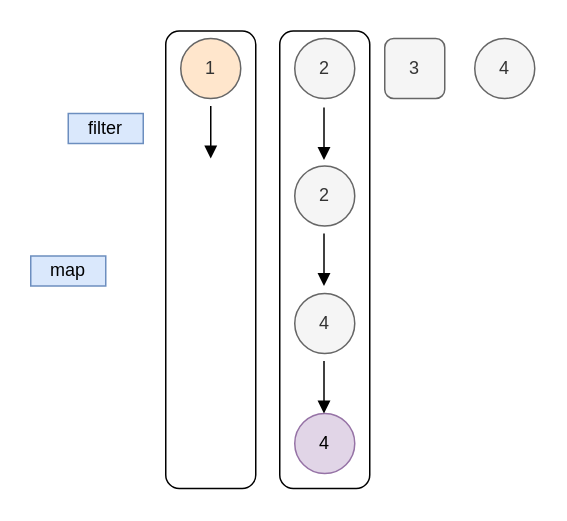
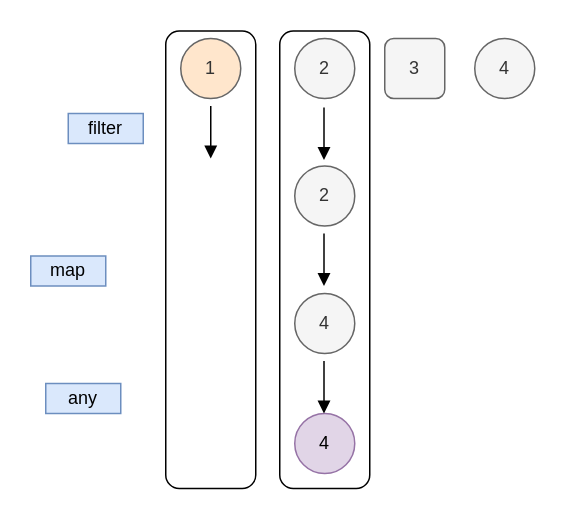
+ <mxCell id="17" value="any" style="text;html=1;align=center;verticalAlign=middle;whiteSpace=wrap;rounded=0;fillColor=#dae8fc;strokeColor=#6c8ebf;" vertex="1" parent="1"><mxGeometry x="30" y="255" width="50" height="20" as="geometry" /></mxCell>
